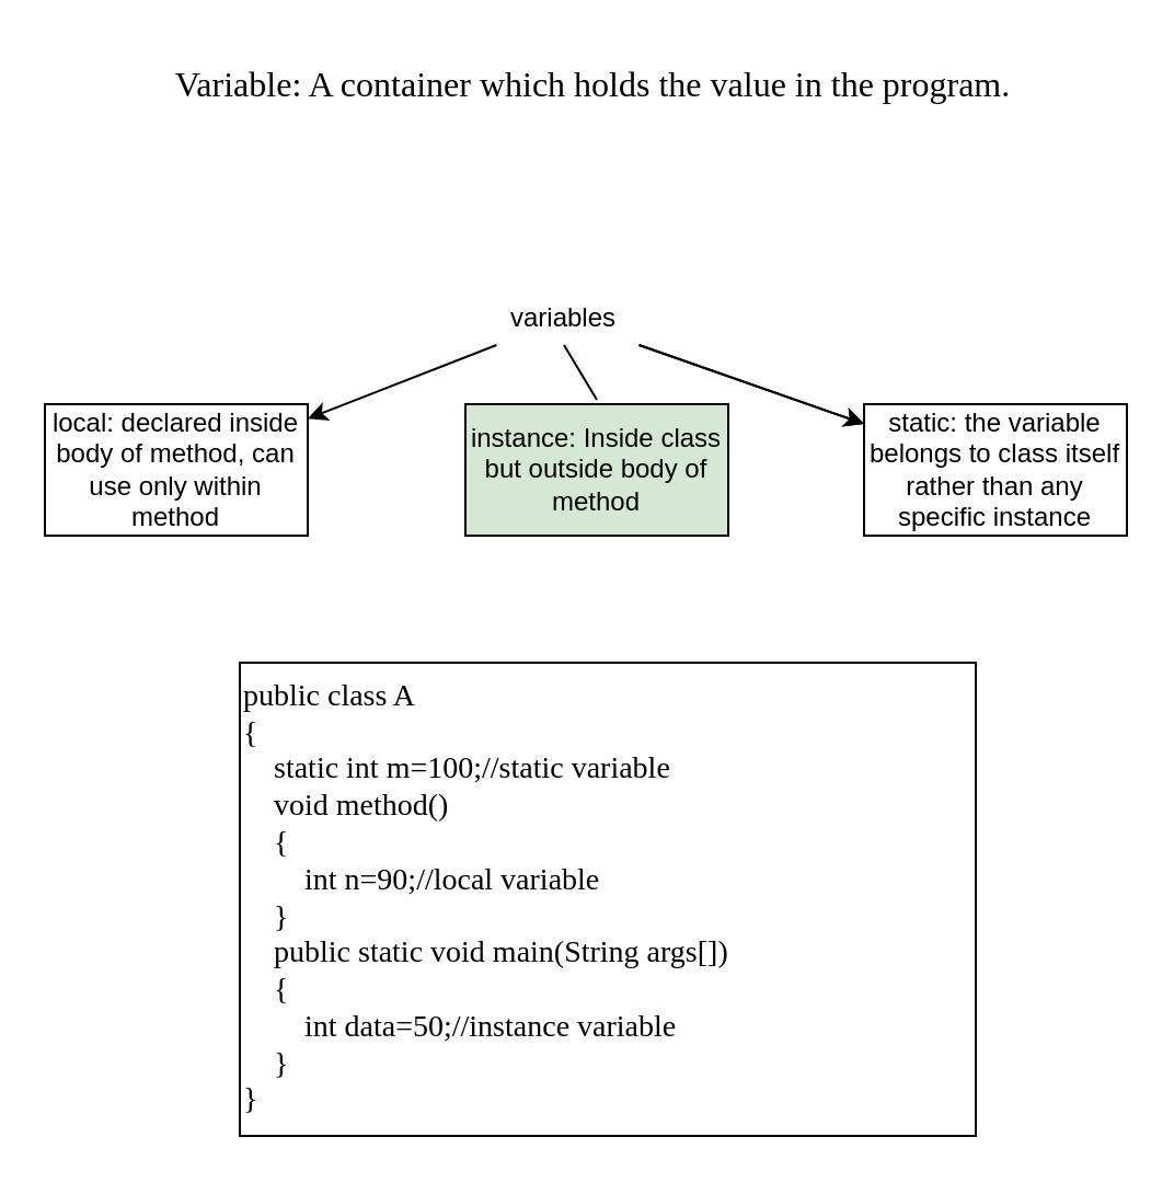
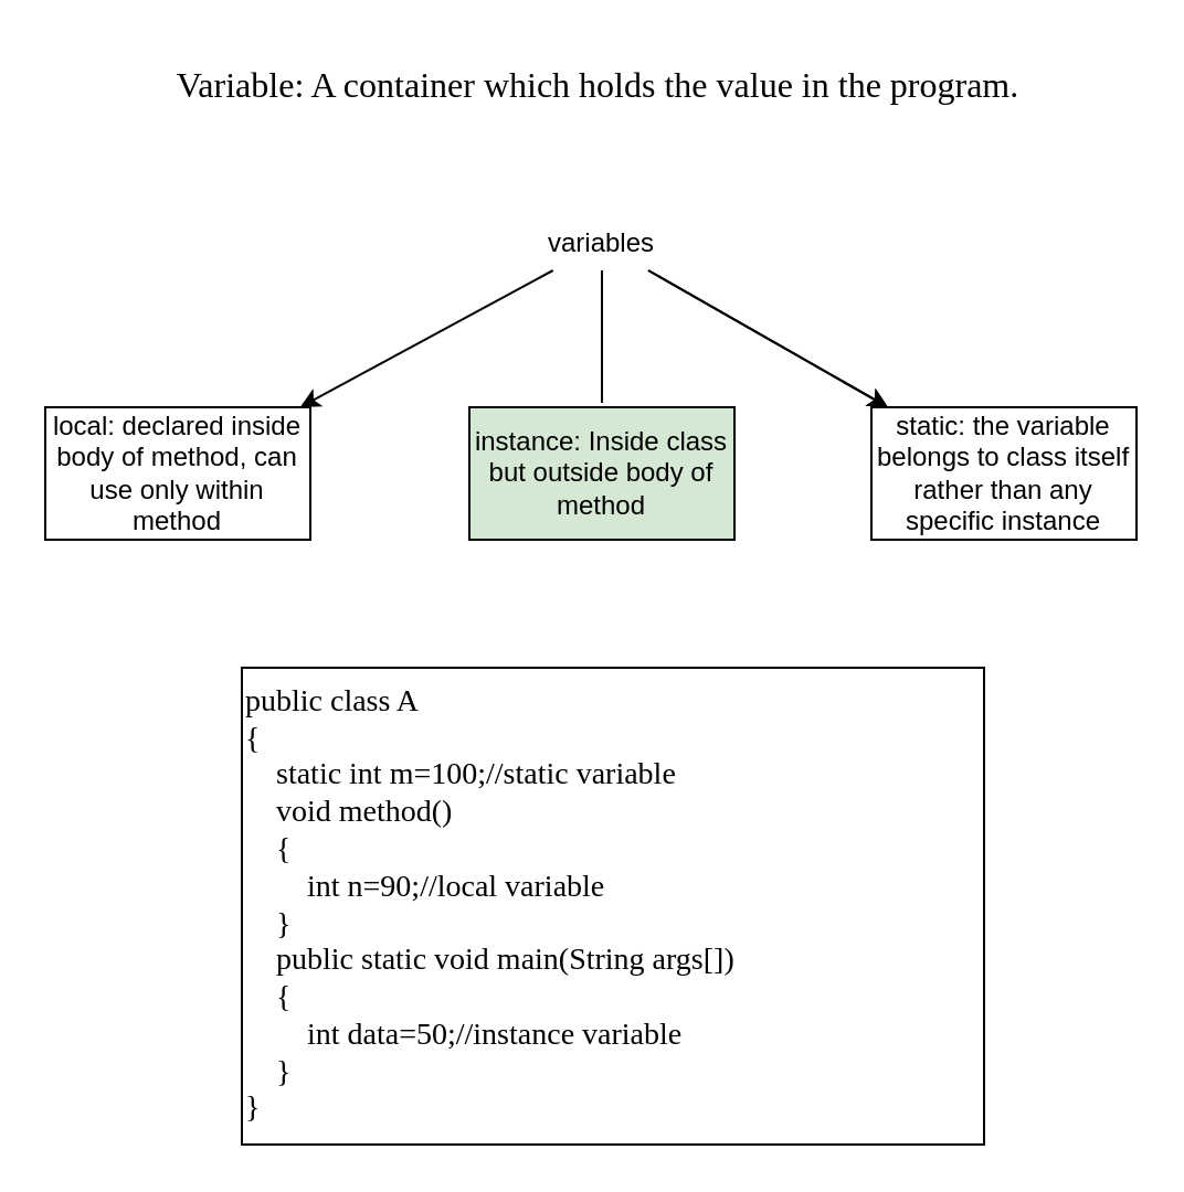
- <mxCell id="5" value="variables" style="text;strokeColor=none;align=center;fillColor=none;html=1;verticalAlign=middle;whiteSpace=wrap;rounded=0;" vertex="1" parent="1"><mxGeometry x="173" y="133" width="168" height="24" as="geometry" /></mxCell>
+ <mxCell id="5" value="variables" style="text;strokeColor=none;align=center;fillColor=none;html=1;verticalAlign=middle;whiteSpace=wrap;rounded=0;" vertex="1" parent="1"><mxGeometry x="188" y="98" width="168" height="24" as="geometry" /></mxCell>
